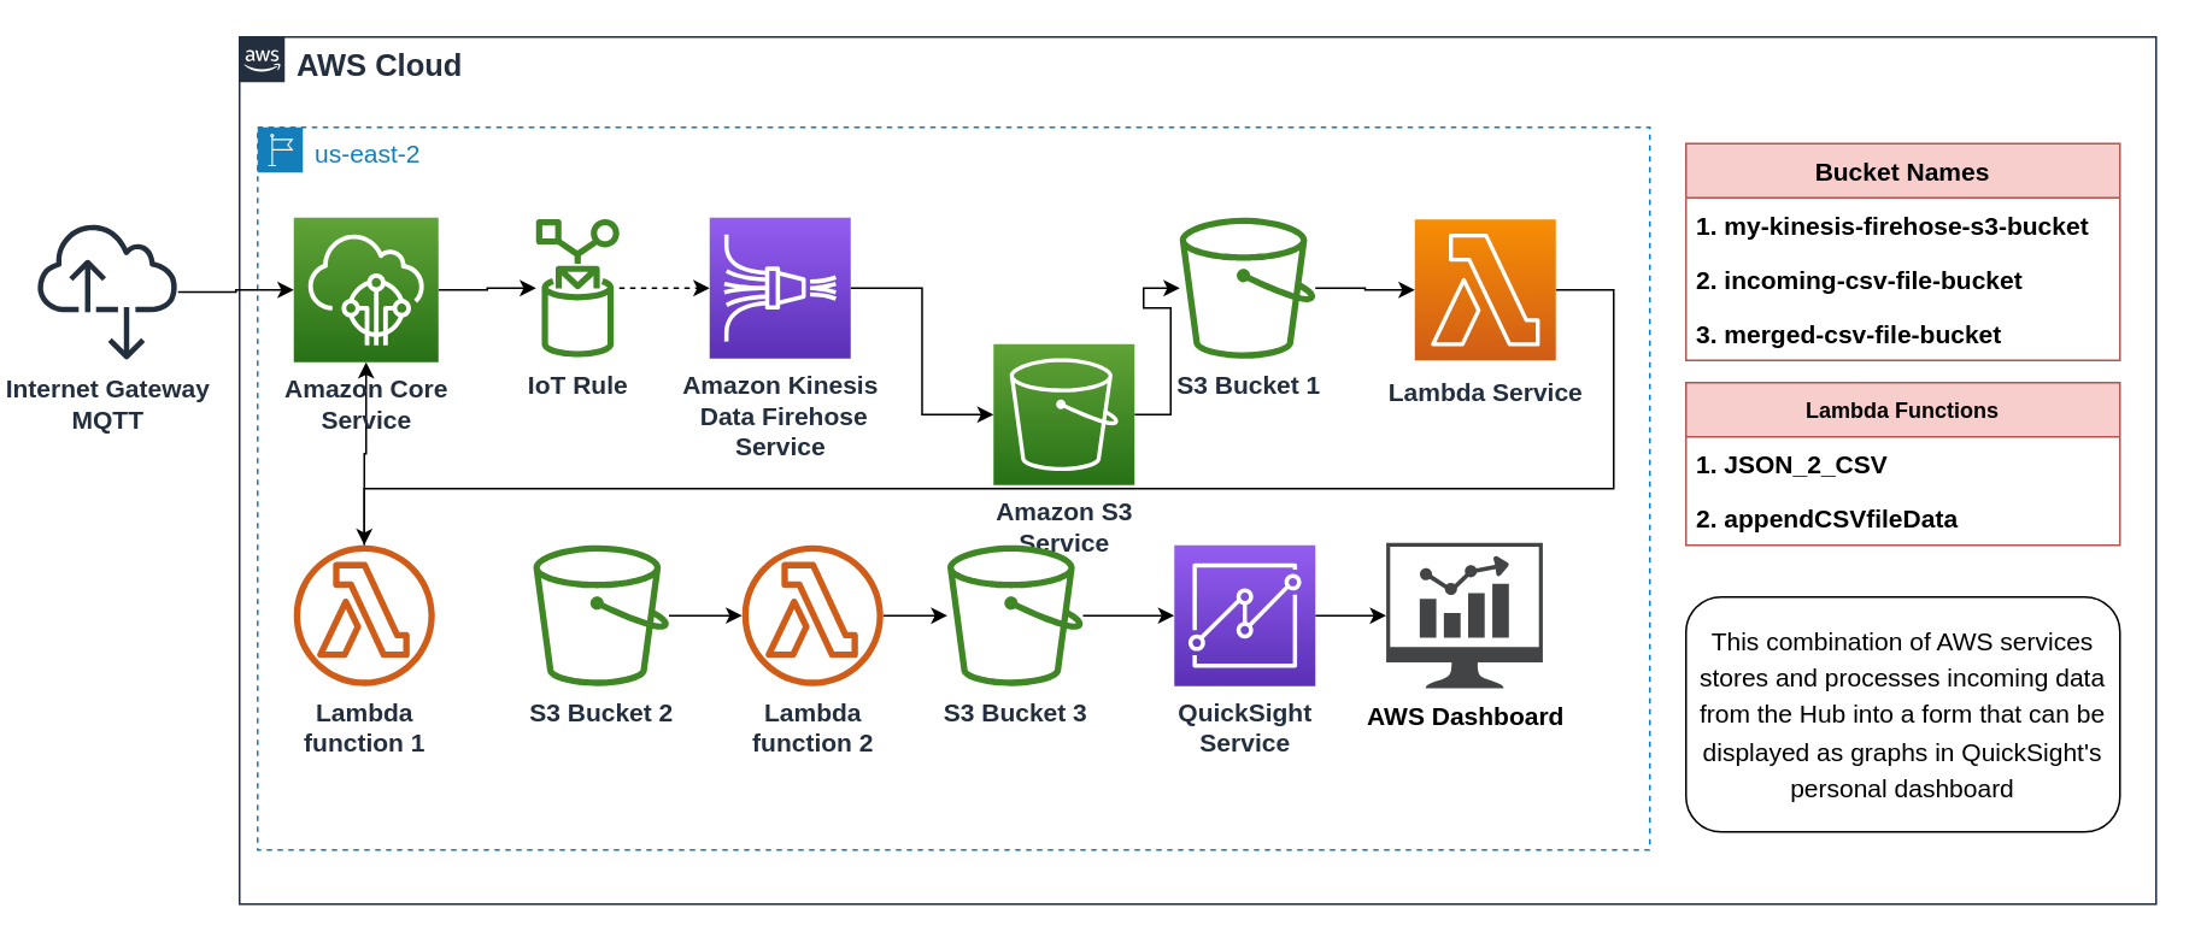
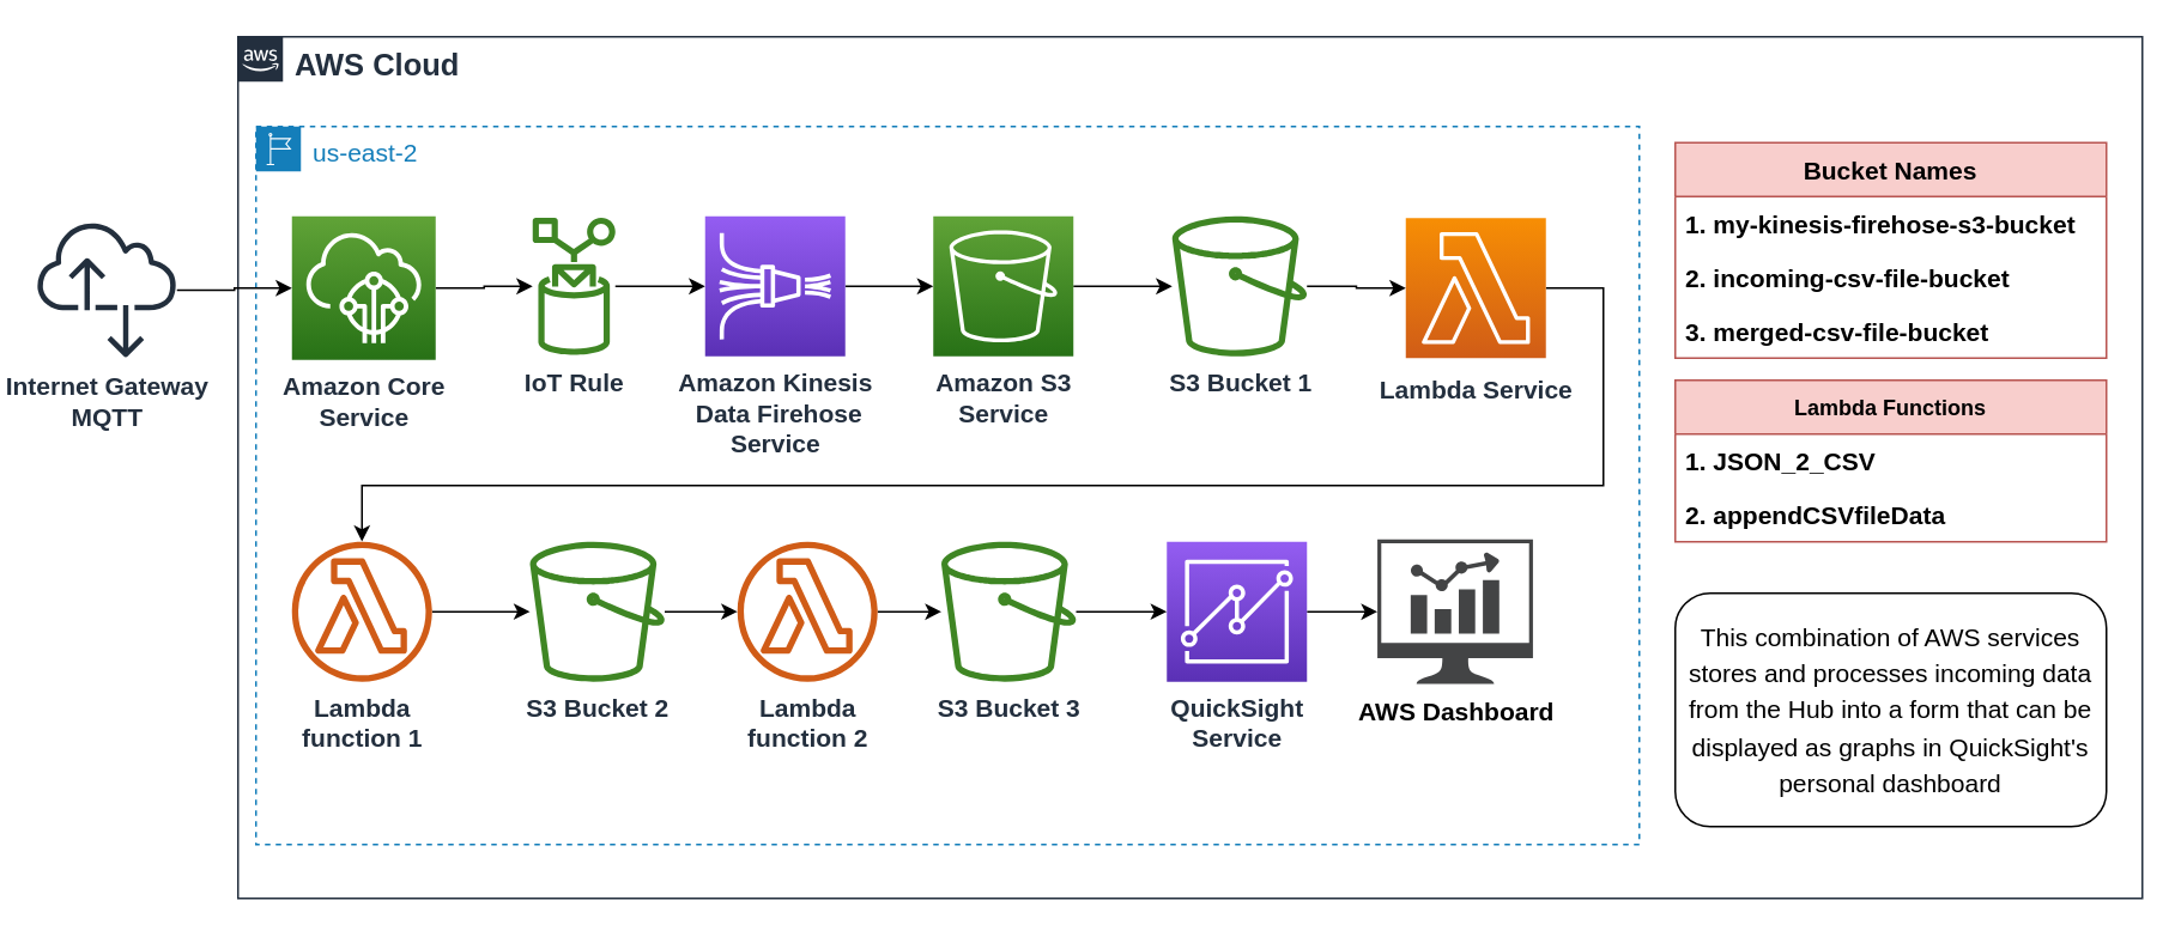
- <mxCell id="14" style="edgeStyle=orthogonalEdgeStyle;rounded=0;orthogonalLoop=1;jettySize=auto;html=1;entryX=0;entryY=0.5;entryDx=0;entryDy=0;entryPerimeter=0;dashed=1;" edge="1" parent="1" source="15" target="17"><mxGeometry relative="1" as="geometry" /></mxCell>
+ <mxCell id="14" style="edgeStyle=orthogonalEdgeStyle;rounded=0;orthogonalLoop=1;jettySize=auto;html=1;entryX=0;entryY=0.5;entryDx=0;entryDy=0;entryPerimeter=0;" edge="1" parent="1" source="15" target="17"><mxGeometry relative="1" as="geometry" /></mxCell>
- <mxCell id="9" value="&lt;b style=&quot;font-size: 14px&quot;&gt;Amazon S3&lt;br&gt;Service&lt;br&gt;&lt;/b&gt;" style="outlineConnect=0;fontColor=#232F3E;gradientColor=#60A337;gradientDirection=north;fillColor=#277116;strokeColor=#ffffff;dashed=0;verticalLabelPosition=bottom;verticalAlign=top;align=center;html=1;fontSize=12;fontStyle=0;aspect=fixed;shape=mxgraph.aws4.resourceIcon;resIcon=mxgraph.aws4.s3;labelBackgroundColor=#ffffff;" parent="1" vertex="1"><mxGeometry x="549" y="190" width="78" height="78" as="geometry" /></mxCell>
+ <mxCell id="9" value="&lt;b style=&quot;font-size: 14px&quot;&gt;Amazon S3&lt;br&gt;Service&lt;br&gt;&lt;/b&gt;" style="outlineConnect=0;fontColor=#232F3E;gradientColor=#60A337;gradientDirection=north;fillColor=#277116;strokeColor=#ffffff;dashed=0;verticalLabelPosition=bottom;verticalAlign=top;align=center;html=1;fontSize=12;fontStyle=0;aspect=fixed;shape=mxgraph.aws4.resourceIcon;resIcon=mxgraph.aws4.s3;labelBackgroundColor=#ffffff;" parent="1" vertex="1"><mxGeometry x="519" y="120" width="78" height="78" as="geometry" /></mxCell>
- <mxCell id="6" style="edgeStyle=orthogonalEdgeStyle;rounded=0;orthogonalLoop=1;jettySize=auto;html=1;" edge="1" parent="1" source="7" target="11"><mxGeometry relative="1" as="geometry" /></mxCell>
+ <mxCell id="6" style="edgeStyle=orthogonalEdgeStyle;rounded=0;orthogonalLoop=1;jettySize=auto;html=1;" edge="1" parent="1" source="7" target="21"><mxGeometry relative="1" as="geometry" /></mxCell>
